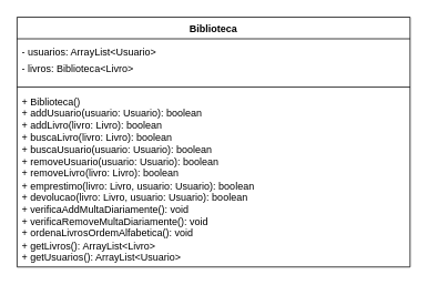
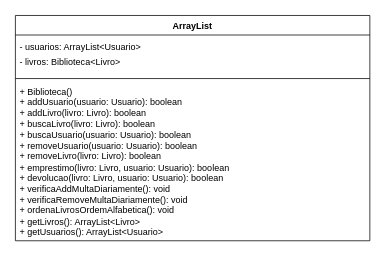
- <mxCell id="2" value="Biblioteca" style="swimlane;fontStyle=1;align=center;verticalAlign=top;childLayout=stackLayout;horizontal=1;startSize=26;horizontalStack=0;resizeParent=1;resizeParentMax=0;resizeLast=0;collapsible=1;marginBottom=0;whiteSpace=wrap;html=1;fillColor=default;" vertex="1" parent="1"><mxGeometry x="20" y="20" width="472" height="300" as="geometry" /></mxCell>
+ <mxCell id="2" value="ArrayList" style="swimlane;fontStyle=1;align=center;verticalAlign=top;childLayout=stackLayout;horizontal=1;startSize=26;horizontalStack=0;resizeParent=1;resizeParentMax=0;resizeLast=0;collapsible=1;marginBottom=0;whiteSpace=wrap;html=1;fillColor=default;" vertex="1" parent="1"><mxGeometry x="20" y="20" width="472" height="300" as="geometry" /></mxCell>
